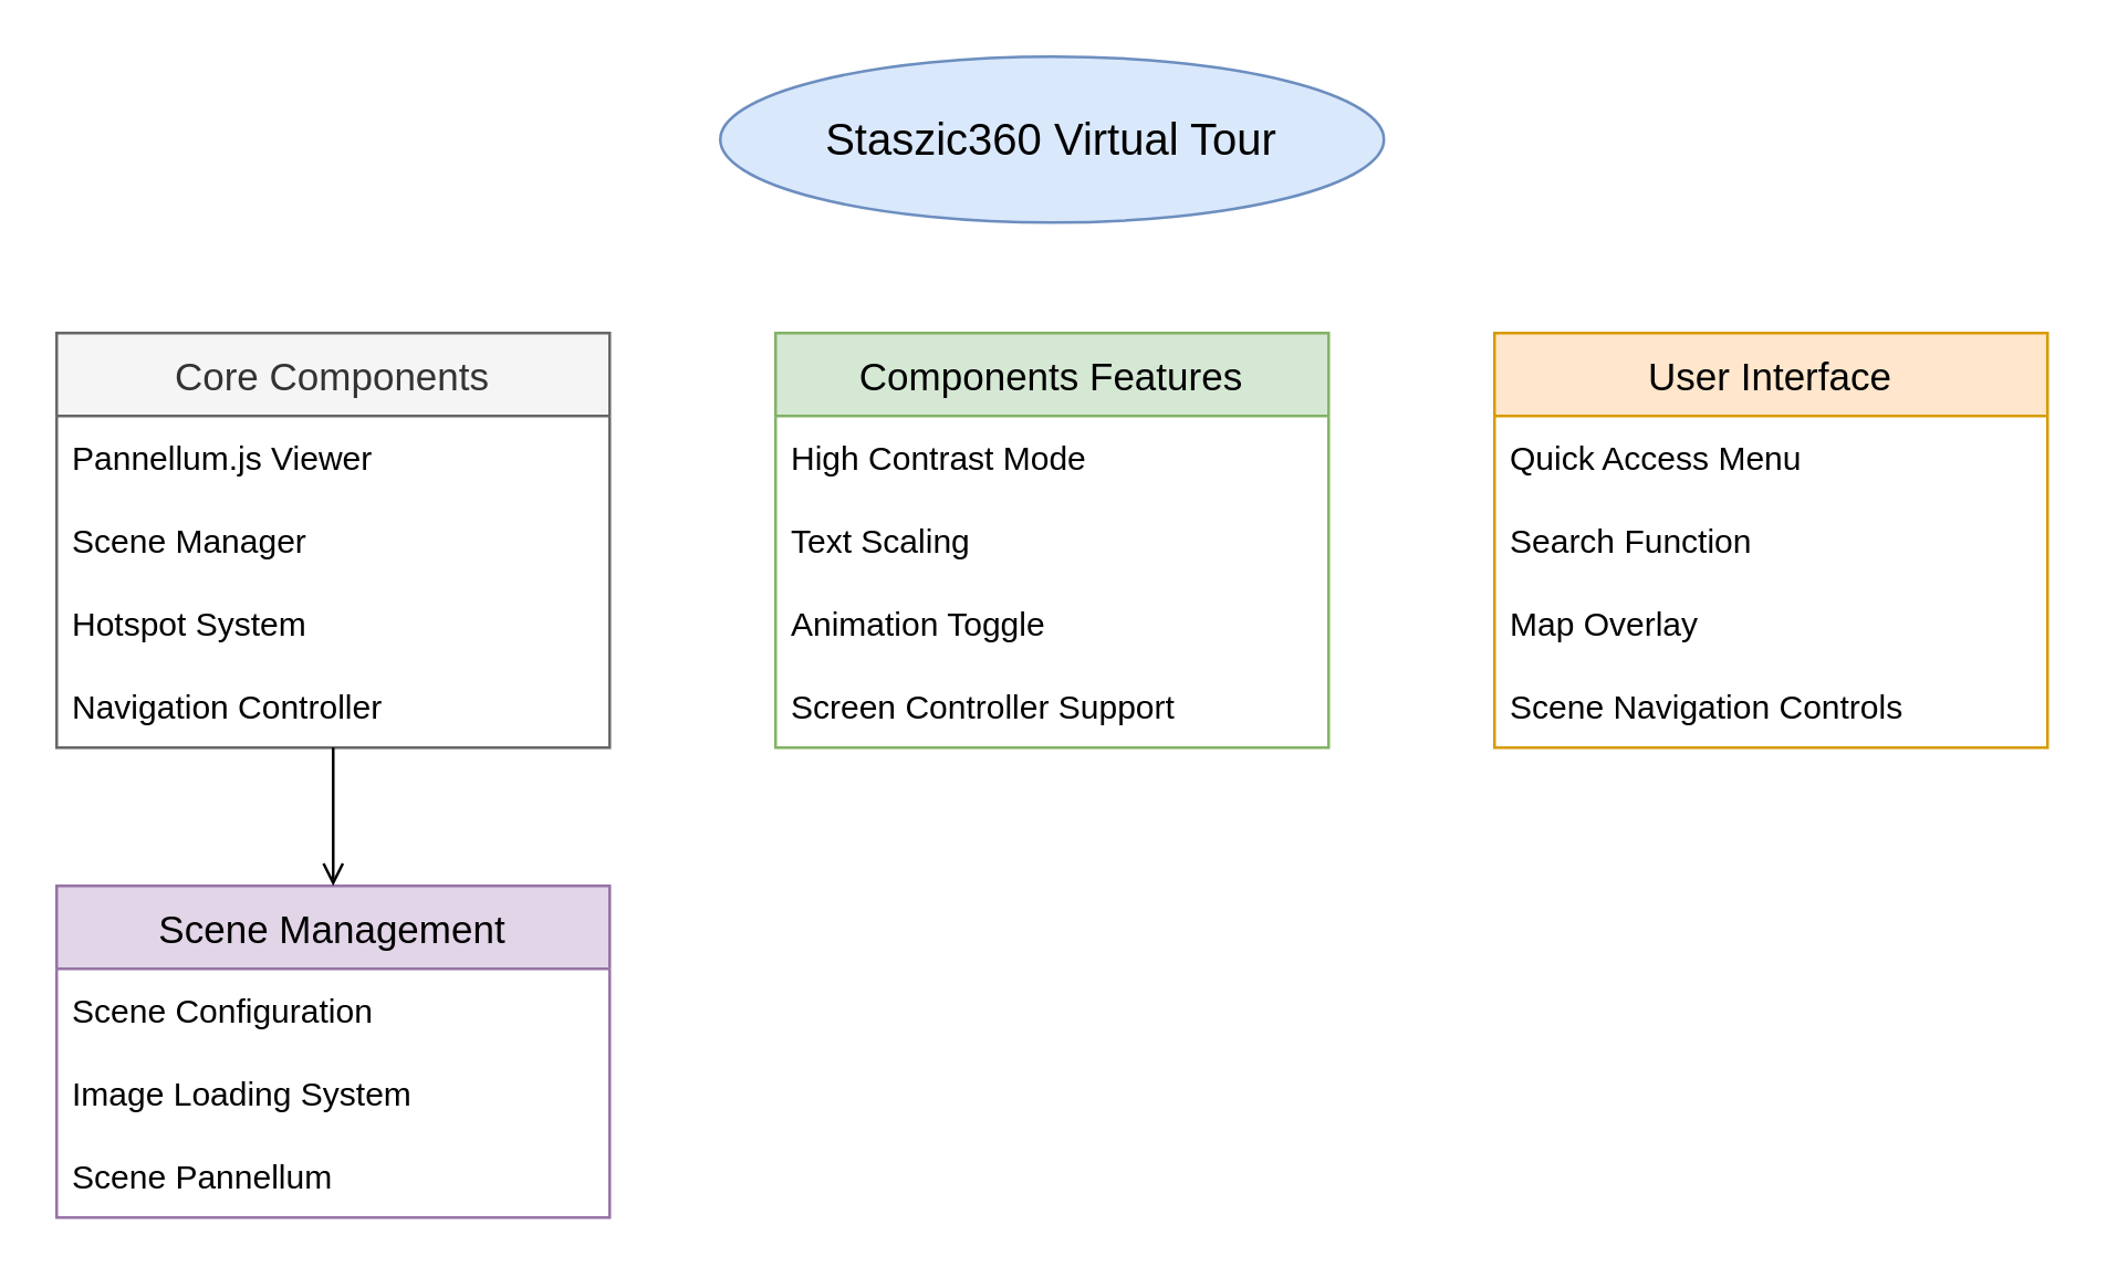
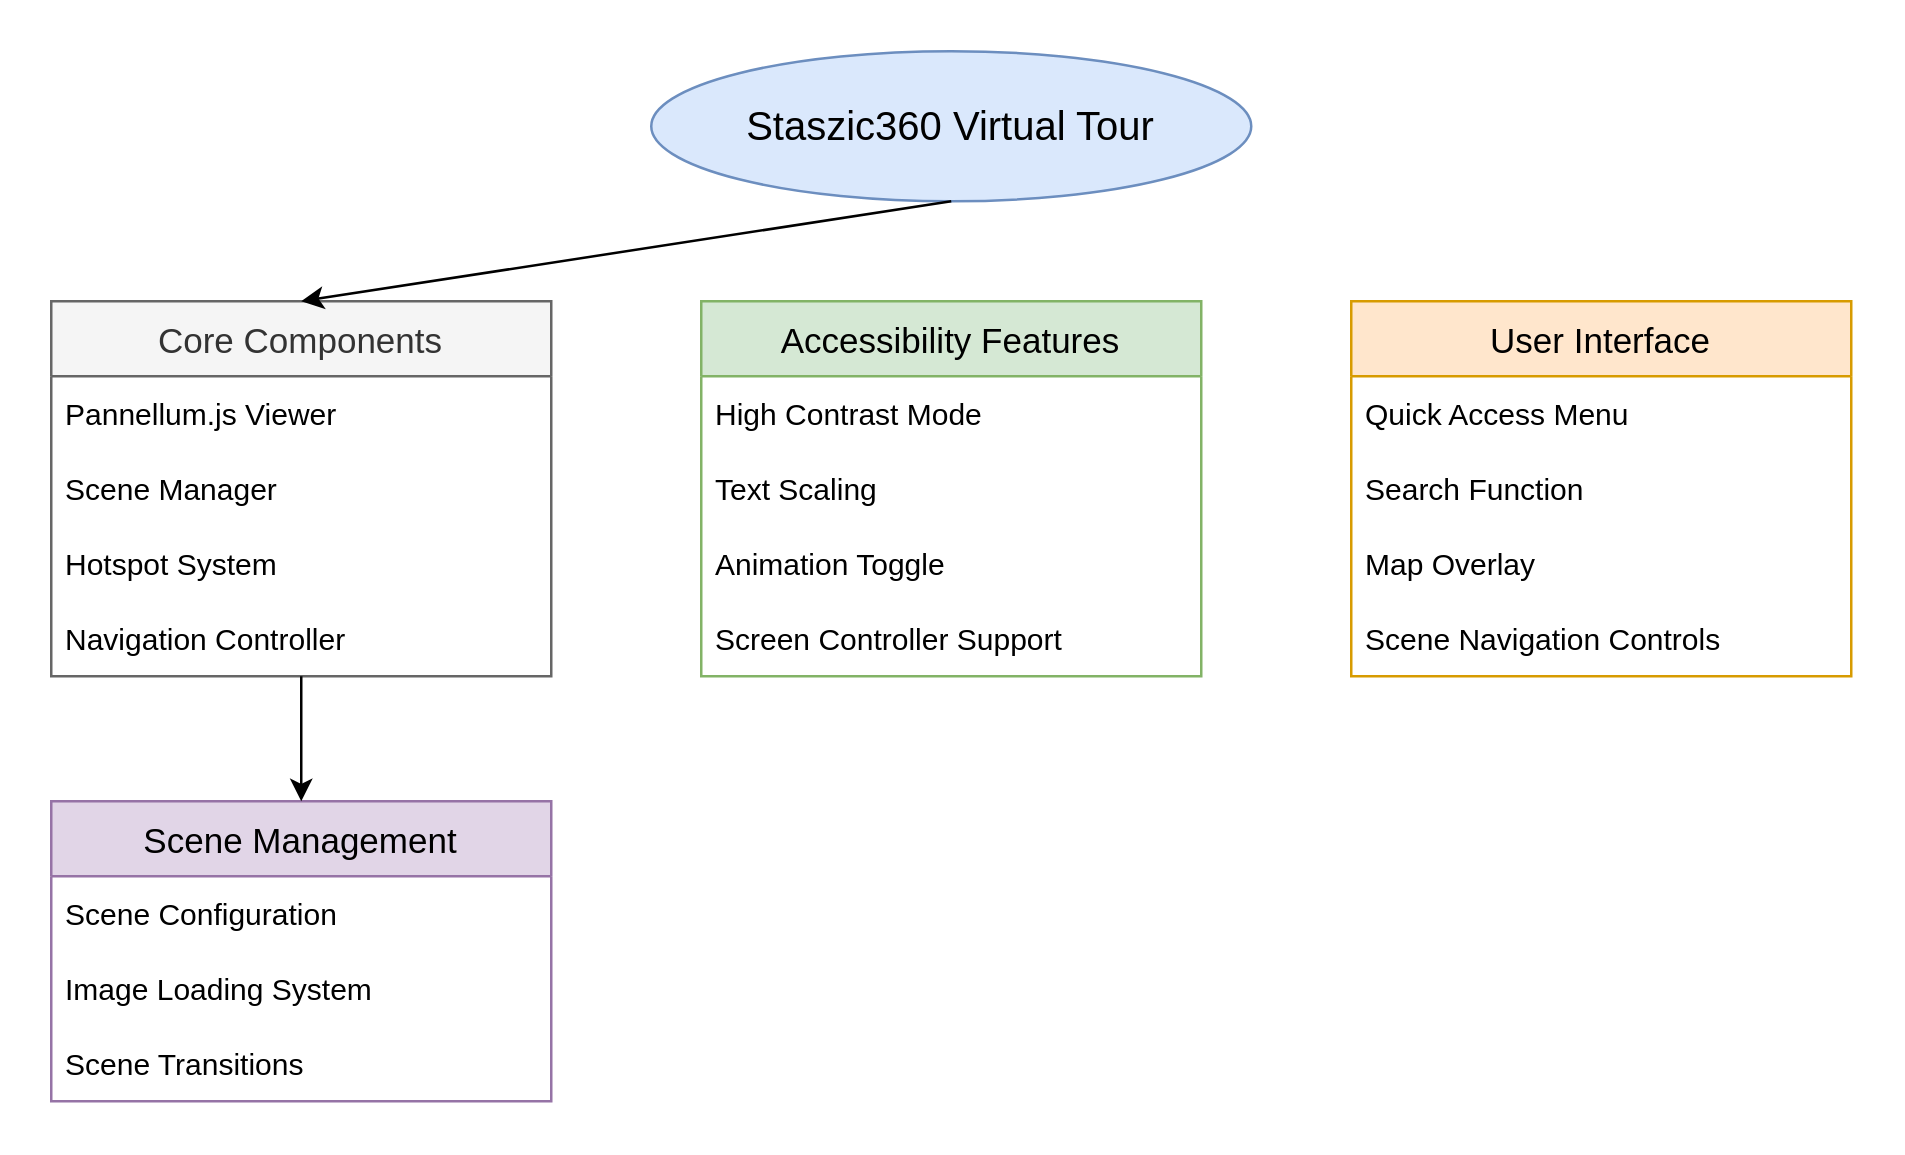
+ <mxCell id="18" value="" style="endArrow=classic;html=1;exitX=0.5;exitY=1;exitDx=0;exitDy=0;entryX=0.5;entryY=0;entryDx=0;entryDy=0;" edge="1" parent="1" source="2" target="3"><mxGeometry width="50" height="50" relative="1" as="geometry" /></mxCell>
- <mxCell id="8" value="Components Features" style="swimlane;fontStyle=0;childLayout=stackLayout;horizontal=1;startSize=30;fillColor=#d5e8d4;horizontalStack=0;resizeParent=1;resizeParentMax=0;resizeLast=0;collapsible=1;marginBottom=0;fontSize=14;strokeColor=#82b366;" vertex="1" parent="1"><mxGeometry x="280" y="120" width="200" height="150" as="geometry" /></mxCell>
+ <mxCell id="8" value="Accessibility Features" style="swimlane;fontStyle=0;childLayout=stackLayout;horizontal=1;startSize=30;fillColor=#d5e8d4;horizontalStack=0;resizeParent=1;resizeParentMax=0;resizeLast=0;collapsible=1;marginBottom=0;fontSize=14;strokeColor=#82b366;" vertex="1" parent="1"><mxGeometry x="280" y="120" width="200" height="150" as="geometry" /></mxCell>
- <mxCell id="23" value="" style="endArrow=open;html=1;exitX=0.5;exitY=1;exitDx=0;exitDy=0;entryX=0.5;entryY=0;entryDx=0;entryDy=0;" edge="1" parent="1" source="3" target="19"><mxGeometry width="50" height="50" relative="1" as="geometry" /></mxCell>
+ <mxCell id="23" value="" style="endArrow=classic;html=1;exitX=0.5;exitY=1;exitDx=0;exitDy=0;entryX=0.5;entryY=0;entryDx=0;entryDy=0;" edge="1" parent="1" source="3" target="19"><mxGeometry width="50" height="50" relative="1" as="geometry" /></mxCell>
- <mxCell id="22" value="Scene Pannellum" style="text;strokeColor=none;fillColor=none;align=left;verticalAlign=middle;spacingLeft=4;spacingRight=4;overflow=hidden;points=[[0,0.5],[1,0.5]];portConstraint=eastwest;rotatable=0;" vertex="1" parent="19"><mxGeometry y="90" width="200" height="30" as="geometry" /></mxCell>
+ <mxCell id="22" value="Scene Transitions" style="text;strokeColor=none;fillColor=none;align=left;verticalAlign=middle;spacingLeft=4;spacingRight=4;overflow=hidden;points=[[0,0.5],[1,0.5]];portConstraint=eastwest;rotatable=0;" vertex="1" parent="19"><mxGeometry y="90" width="200" height="30" as="geometry" /></mxCell>
